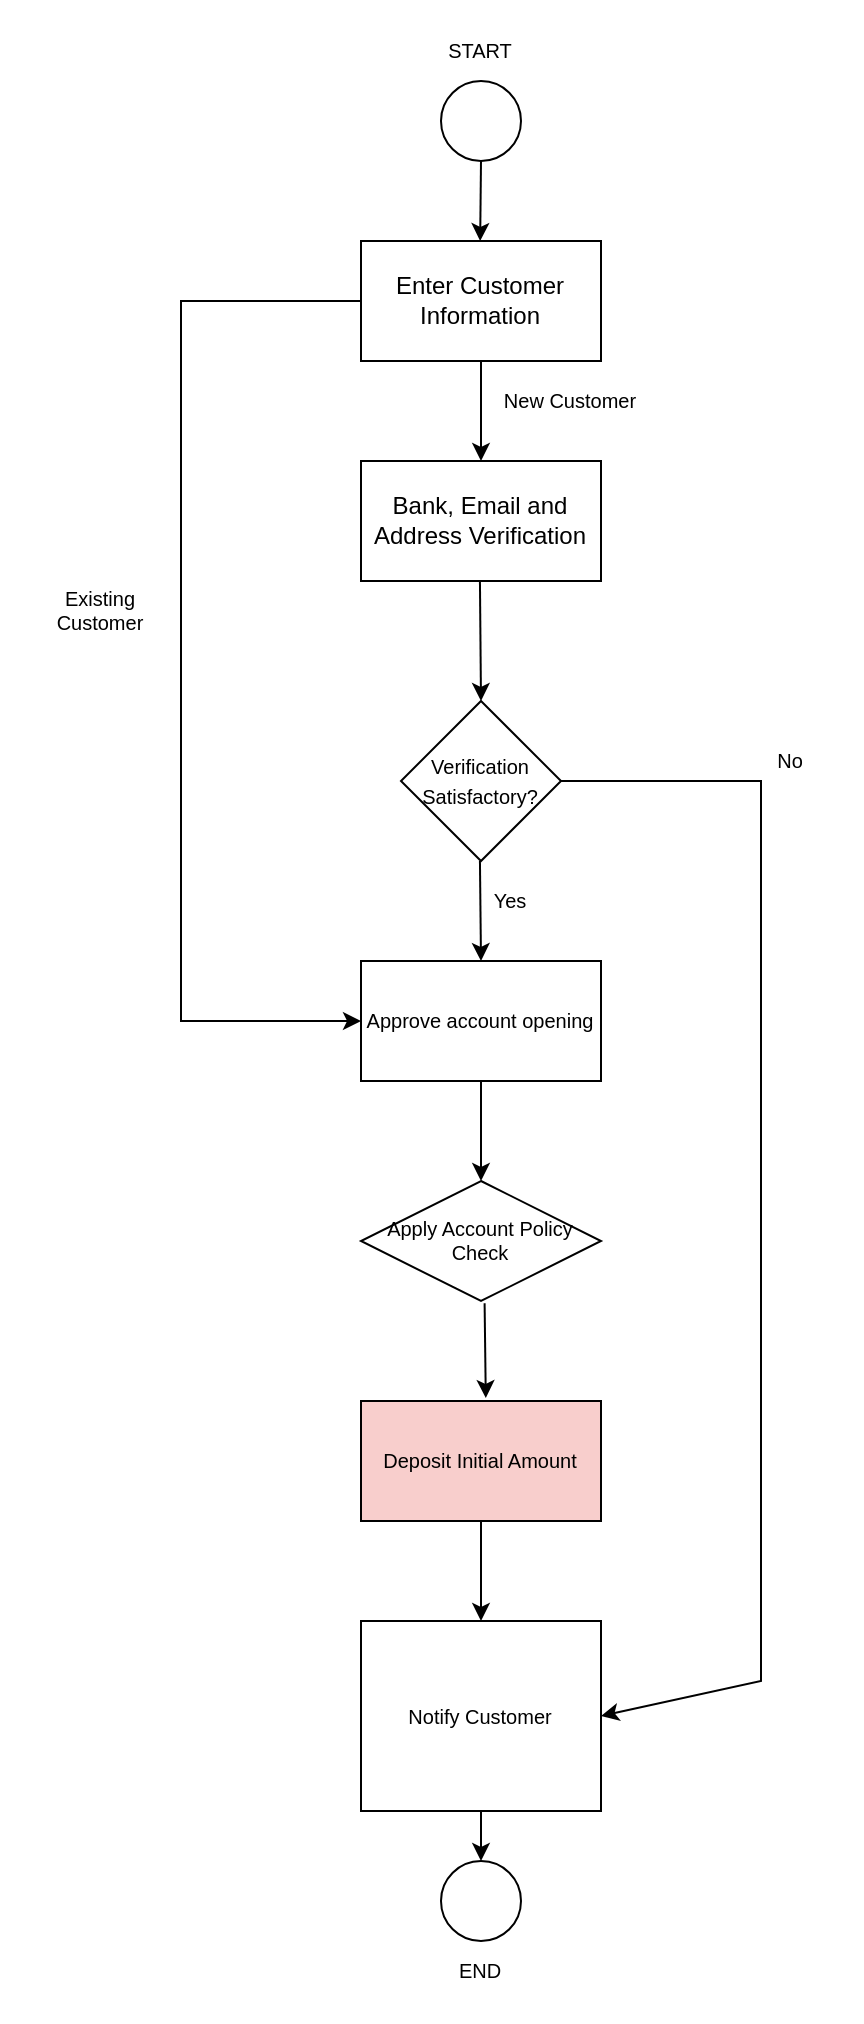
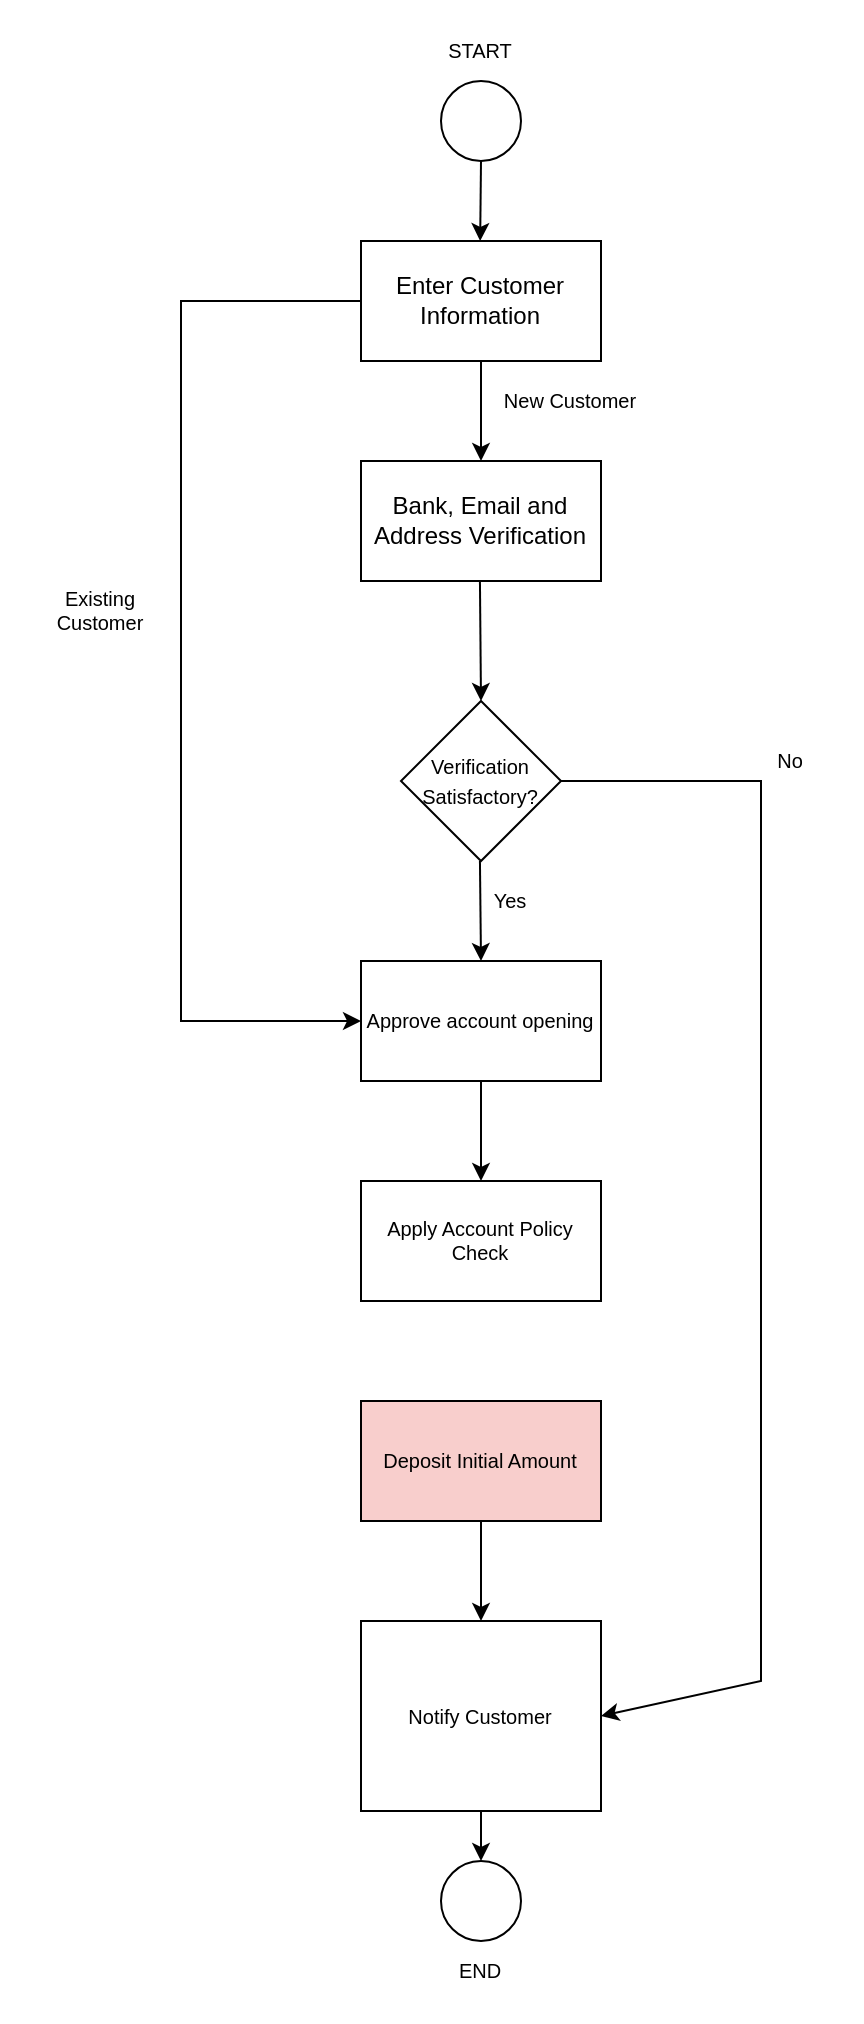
- <mxCell id="15" value="Apply Account Policy Check" style="rhombus;whiteSpace=wrap;html=1;fontSize=10;" parent="1" vertex="1"><mxGeometry x="180" y="590" width="120" height="60" as="geometry" /></mxCell>
+ <mxCell id="15" value="Apply Account Policy Check" style="rounded=0;whiteSpace=wrap;html=1;fontSize=10;" parent="1" vertex="1"><mxGeometry x="180" y="590" width="120" height="60" as="geometry" /></mxCell>
- <mxCell id="18" value="" style="endArrow=classic;html=1;rounded=0;fontSize=10;entryX=0.52;entryY=-0.025;entryDx=0;entryDy=0;entryPerimeter=0;exitX=0.515;exitY=1.019;exitDx=0;exitDy=0;exitPerimeter=0;" parent="1" source="15" target="17" edge="1"><mxGeometry width="50" height="50" relative="1" as="geometry"><mxPoint x="110" y="630" as="sourcePoint" /><mxPoint x="160" y="580" as="targetPoint" /></mxGeometry></mxCell>
